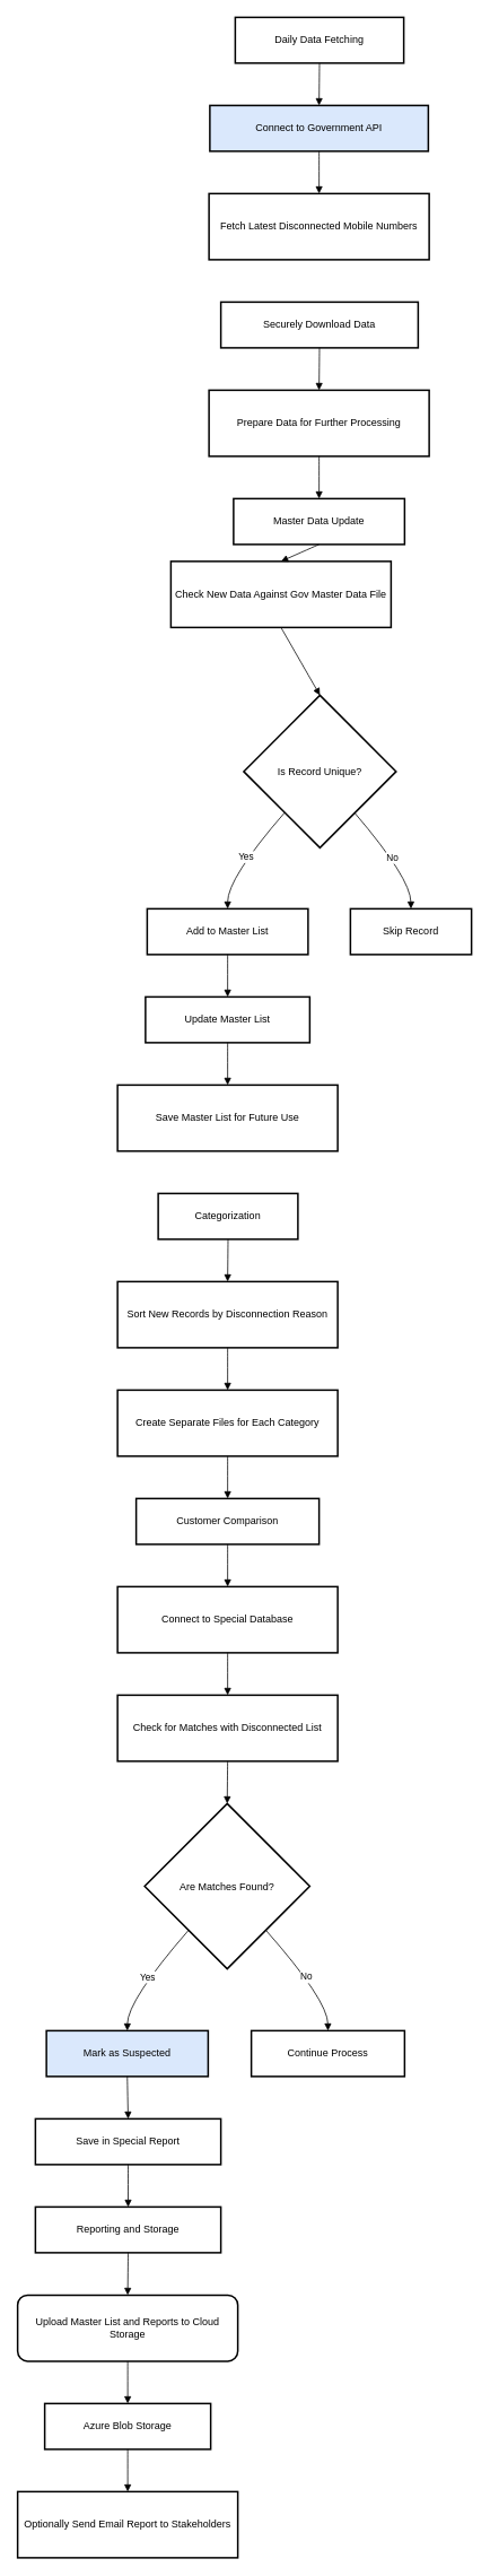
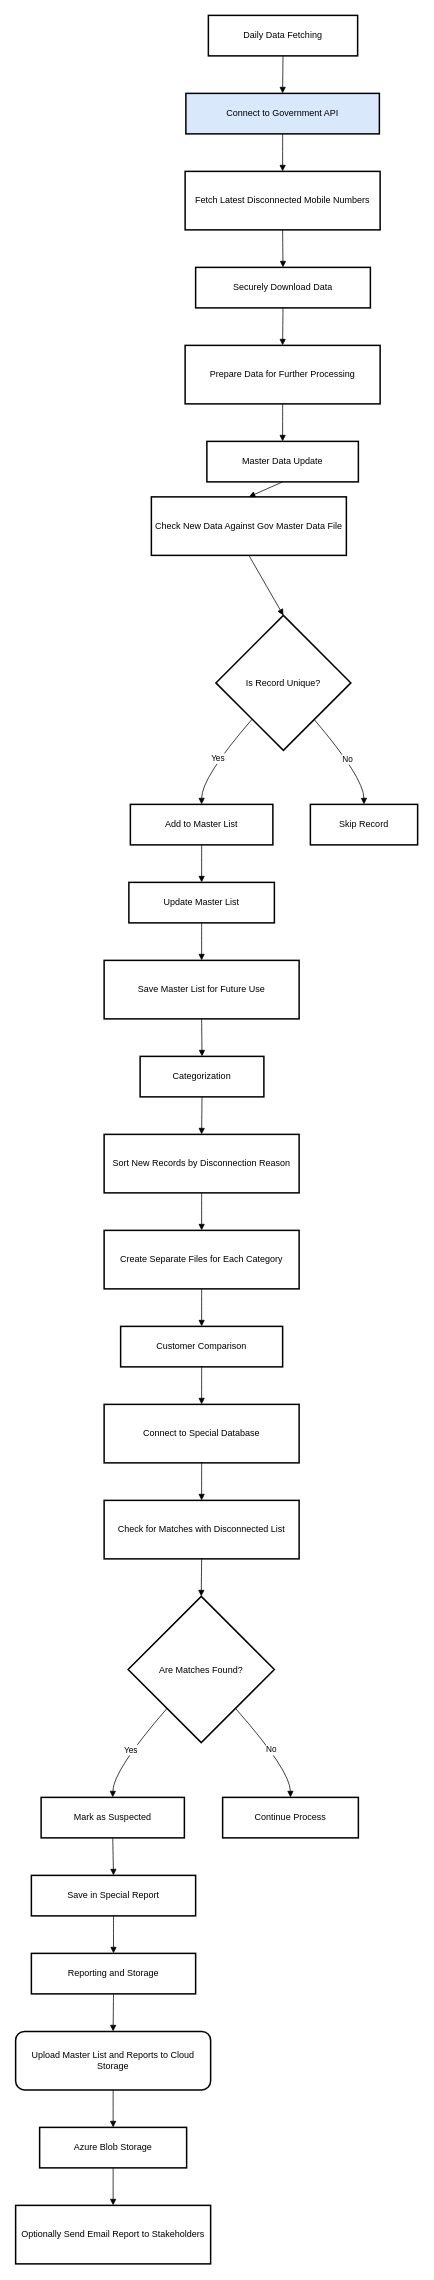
+ <mxCell id="30" value="" style="curved=1;startArrow=none;endArrow=block;exitX=0.5;exitY=1;entryX=0.5;entryY=0;" parent="1" source="4" target="5" edge="1"><mxGeometry relative="1" as="geometry"><Array as="points" /></mxGeometry></mxCell>
+ <mxCell id="39" value="" style="curved=1;startArrow=none;endArrow=block;exitX=0.5;exitY=1;entryX=0.5;entryY=0;" parent="1" source="13" target="14" edge="1"><mxGeometry relative="1" as="geometry"><Array as="points" /></mxGeometry></mxCell>
- <mxCell id="21" value="Mark as Suspected" style="whiteSpace=wrap;strokeWidth=2;fillColor=#dae8fc;" parent="1" vertex="1"><mxGeometry x="54" y="2396" width="191" height="54" as="geometry" /></mxCell>
+ <mxCell id="21" value="Mark as Suspected" style="whiteSpace=wrap;strokeWidth=2;" parent="1" vertex="1"><mxGeometry x="54" y="2396" width="191" height="54" as="geometry" /></mxCell>
